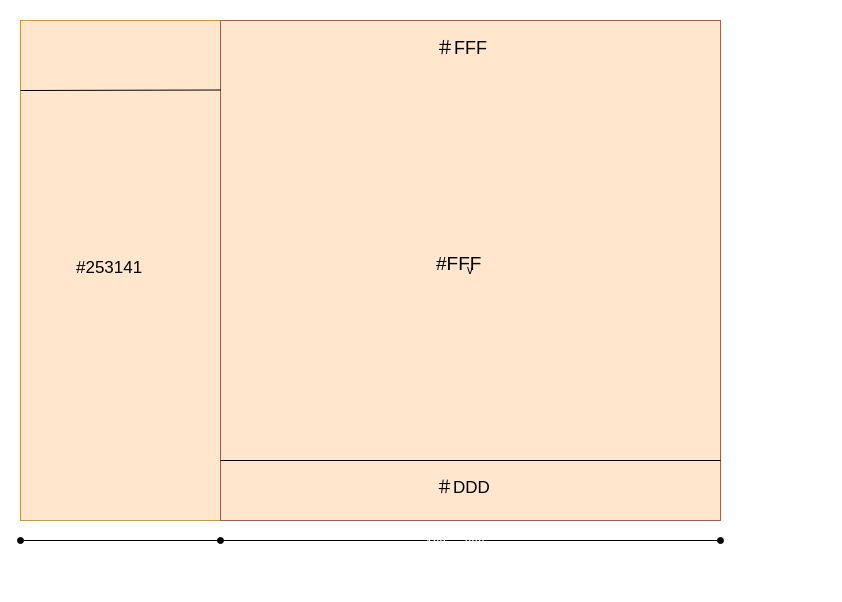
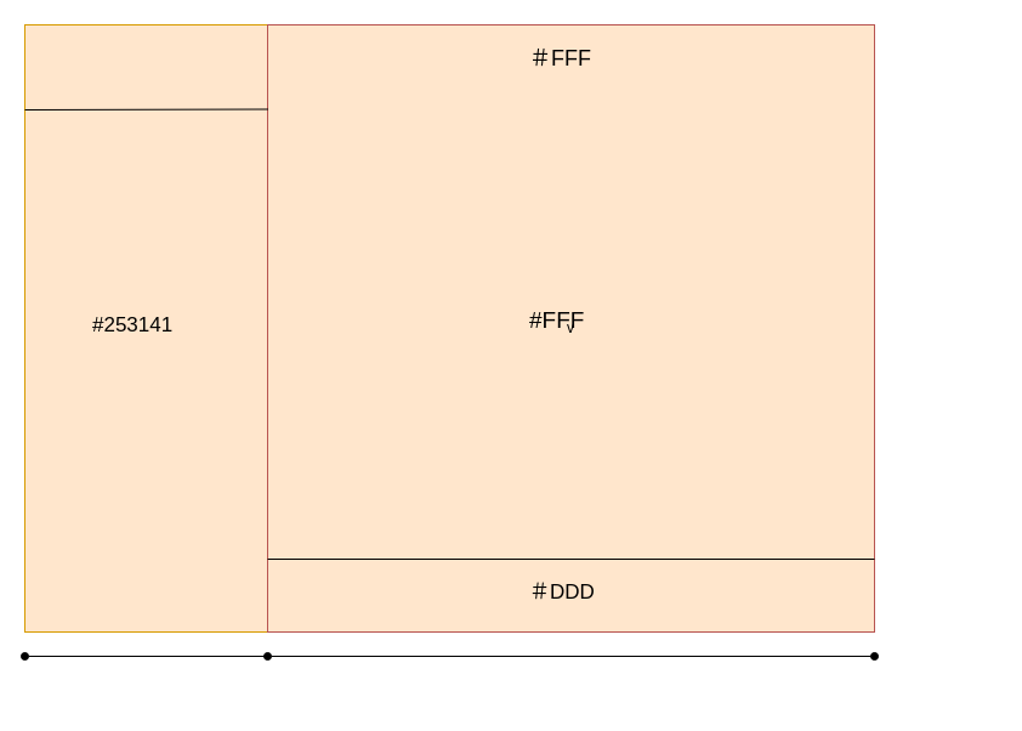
- <mxCell id="8" value="100vw-300px" style="text;strokeColor=none;fillColor=none;spacingLeft=4;spacingRight=4;overflow=hidden;rotatable=0;points=[[0,0.5],[1,0.5]];portConstraint=eastwest;fontSize=12;fontColor=#FFFFFF;" vertex="1" parent="1"><mxGeometry x="420" y="530" width="130" height="30" as="geometry" /></mxCell>
+ <mxCell id="8" value="100vw-300px" style="text;strokeColor=none;fillColor=none;spacingLeft=4;spacingRight=4;overflow=hidden;rotatable=0;points=[[0,0.5],[1,0.5]];portConstraint=eastwest;fontSize=12;fontColor=#FFFFFF;" vertex="1" parent="1"><mxGeometry x="420" y="550" width="130" height="30" as="geometry" /></mxCell>
